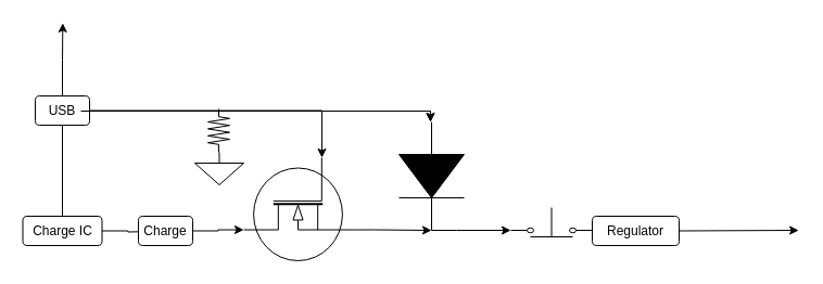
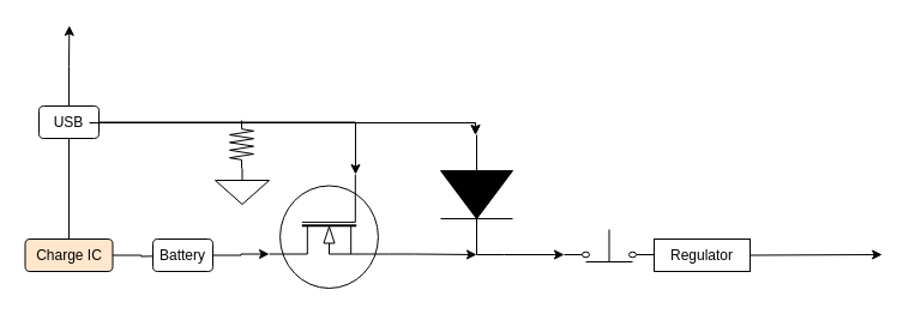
- <mxCell id="16" value="Charge IC" style="rounded=1;whiteSpace=wrap;html=1;" vertex="1" parent="1"><mxGeometry x="20.5" y="199" width="73" height="27" as="geometry" /></mxCell>
+ <mxCell id="16" value="Charge IC" style="rounded=1;whiteSpace=wrap;html=1;fillColor=#ffe6cc;" vertex="1" parent="1"><mxGeometry x="20.5" y="199" width="73" height="27" as="geometry" /></mxCell>
- <mxCell id="21" value="Regulator" style="rounded=1;whiteSpace=wrap;html=1;" vertex="1" parent="1"><mxGeometry x="545" y="199" width="80" height="27" as="geometry" /></mxCell>
+ <mxCell id="21" value="Regulator" style="whiteSpace=wrap;html=1;rounded=0;" vertex="1" parent="1"><mxGeometry x="545" y="199" width="80" height="27" as="geometry" /></mxCell>
- <mxCell id="18" value="Charge" style="rounded=1;whiteSpace=wrap;html=1;" vertex="1" parent="1"><mxGeometry x="127" y="199" width="50" height="27" as="geometry" /></mxCell>
+ <mxCell id="18" value="Battery" style="rounded=1;whiteSpace=wrap;html=1;" vertex="1" parent="1"><mxGeometry x="127" y="199" width="50" height="27" as="geometry" /></mxCell>
